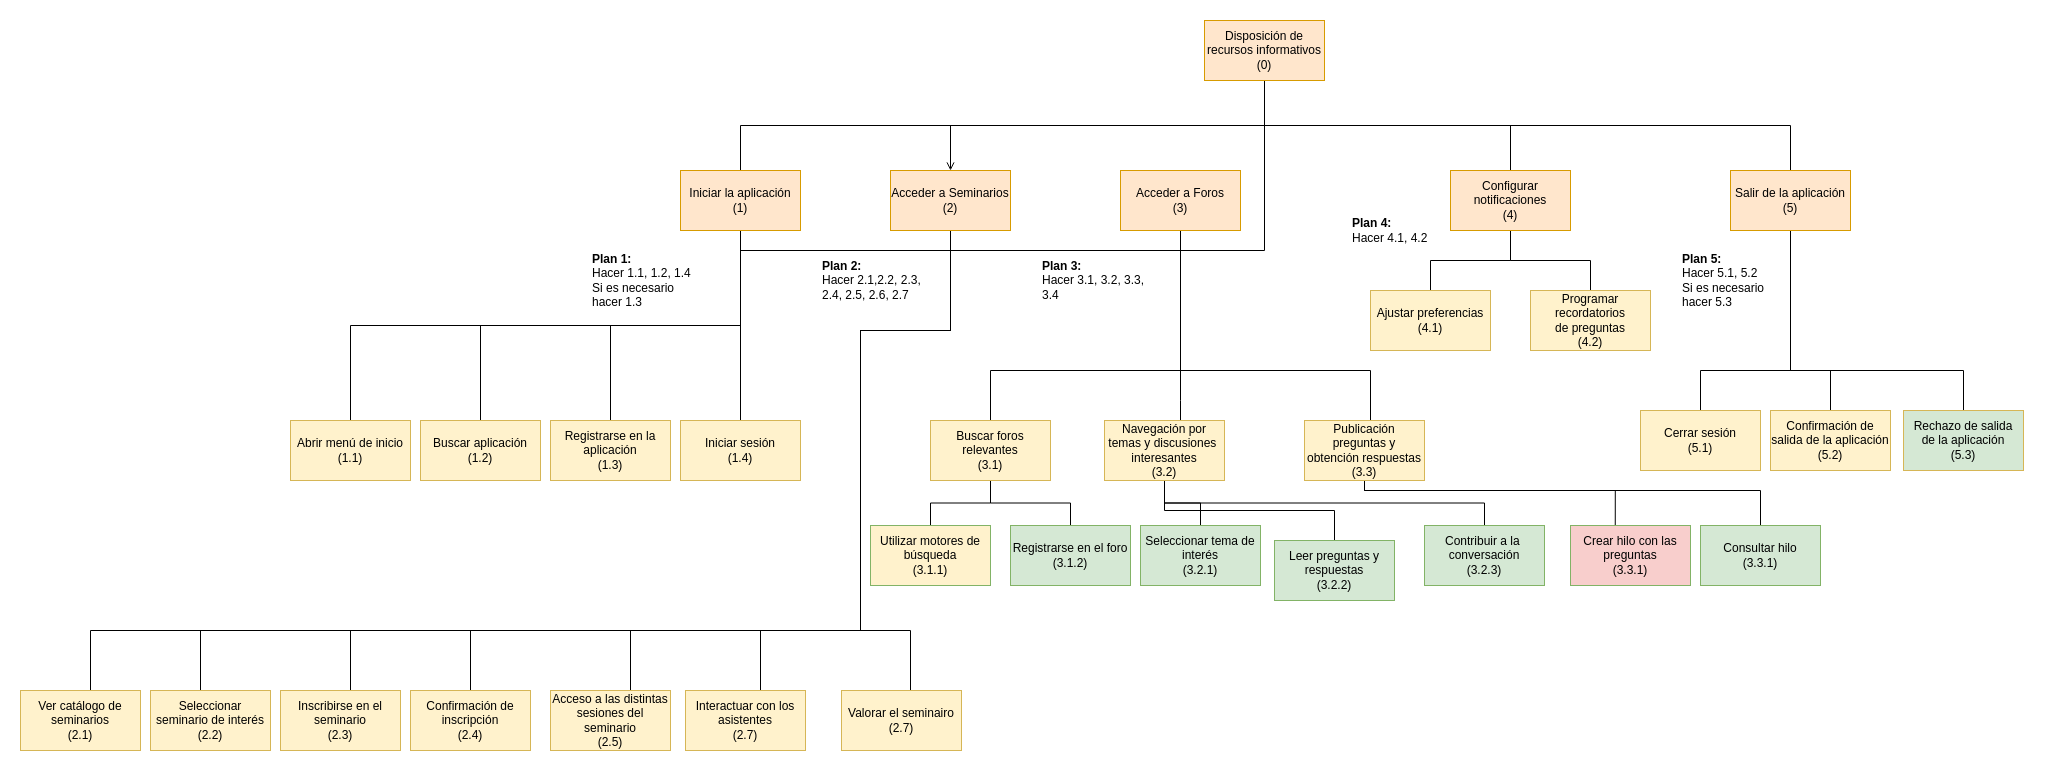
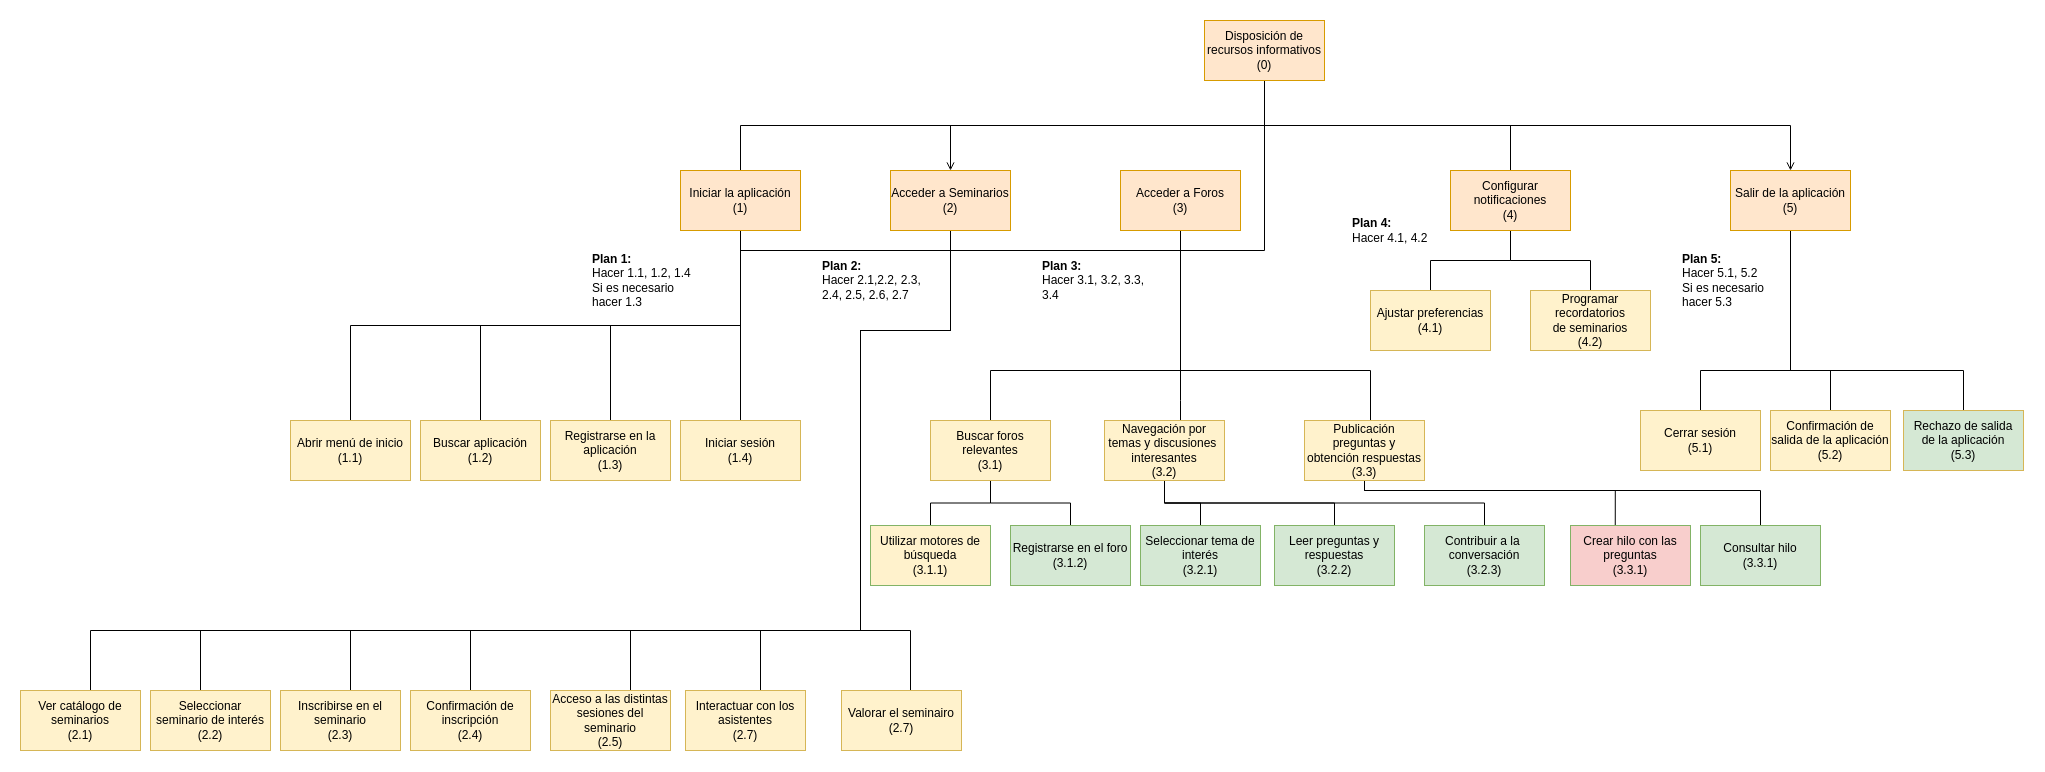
- <mxCell id="5" style="edgeStyle=orthogonalEdgeStyle;rounded=0;orthogonalLoop=1;jettySize=auto;html=1;exitX=0.5;exitY=1;exitDx=0;exitDy=0;endArrow=none;endFill=0;" edge="1" parent="1" source="7" target="23"><mxGeometry relative="1" as="geometry" /></mxCell>
+ <mxCell id="5" style="edgeStyle=orthogonalEdgeStyle;rounded=0;orthogonalLoop=1;jettySize=auto;html=1;exitX=0.5;exitY=1;exitDx=0;exitDy=0;endArrow=open;endFill=0;" edge="1" parent="1" source="7" target="23"><mxGeometry relative="1" as="geometry" /></mxCell>
- <mxCell id="69" value="Programar recordatorios&lt;br&gt;de preguntas&lt;br&gt;(4.2)" style="rounded=0;whiteSpace=wrap;html=1;fillColor=#fff2cc;strokeColor=#d6b656;" vertex="1" parent="1"><mxGeometry x="1530" y="290" width="120" height="60" as="geometry" /></mxCell>
+ <mxCell id="69" value="Programar recordatorios&lt;br&gt;de seminarios&lt;br&gt;(4.2)" style="rounded=0;whiteSpace=wrap;html=1;fillColor=#fff2cc;strokeColor=#d6b656;" vertex="1" parent="1"><mxGeometry x="1530" y="290" width="120" height="60" as="geometry" /></mxCell>
- <mxCell id="61" value="Leer preguntas y respuestas&lt;br&gt;(3.2.2)" style="rounded=0;whiteSpace=wrap;html=1;fillColor=#d5e8d4;strokeColor=#82b366;" vertex="1" parent="1"><mxGeometry x="1274" y="540" width="120" height="60" as="geometry" /></mxCell>
+ <mxCell id="61" value="Leer preguntas y respuestas&lt;br&gt;(3.2.2)" style="rounded=0;whiteSpace=wrap;html=1;fillColor=#d5e8d4;strokeColor=#82b366;" vertex="1" parent="1"><mxGeometry x="1274" y="525" width="120" height="60" as="geometry" /></mxCell>
